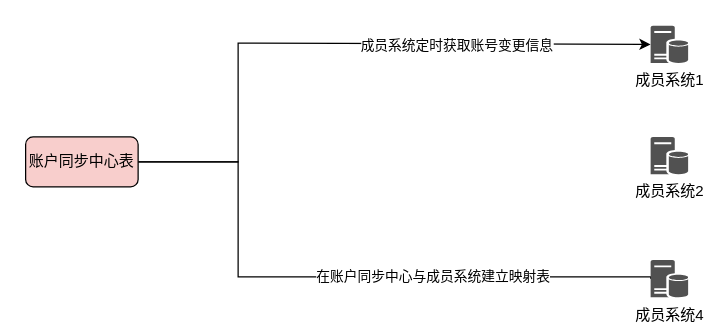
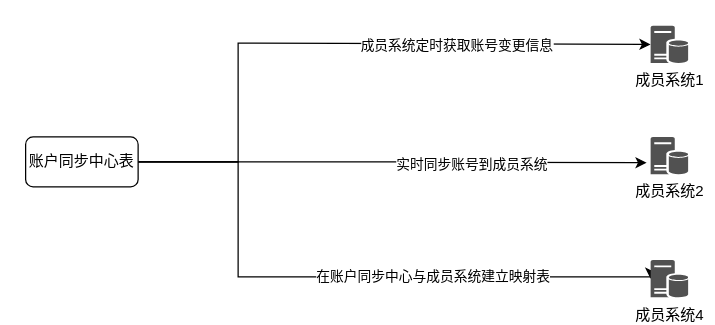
- <mxCell id="8" value="账户同步中心表" style="rounded=1;whiteSpace=wrap;html=1;fillColor=#f8cecc;" vertex="1" parent="1"><mxGeometry x="20" y="109" width="90" height="40" as="geometry" /></mxCell>
+ <mxCell id="8" value="账户同步中心表" style="rounded=1;whiteSpace=wrap;html=1;" vertex="1" parent="1"><mxGeometry x="20" y="109" width="90" height="40" as="geometry" /></mxCell>
+ <mxCell id="2" style="edgeStyle=orthogonalEdgeStyle;rounded=0;orthogonalLoop=1;jettySize=auto;html=1;entryX=-0.106;entryY=0.689;entryDx=0;entryDy=0;entryPerimeter=0;" edge="1" parent="1" source="8" target="10"><mxGeometry relative="1" as="geometry" /></mxCell>
+ <mxCell id="3" value="实时同步账号到成员系统" style="edgeLabel;html=1;align=center;verticalAlign=middle;resizable=0;points=[];" vertex="1" connectable="0" parent="2"><mxGeometry x="0.308" y="-1" relative="1" as="geometry"><mxPoint as="offset" /></mxGeometry></mxCell>
- <mxCell id="6" style="edgeStyle=orthogonalEdgeStyle;rounded=0;orthogonalLoop=1;jettySize=auto;html=1;exitX=1;exitY=0.5;exitDx=0;exitDy=0;entryX=0;entryY=0.5;entryDx=0;entryDy=0;entryPerimeter=0;endArrow=none;" edge="1" parent="1" source="8" target="11"><mxGeometry relative="1" as="geometry"><Array as="points"><mxPoint x="190" y="129" /><mxPoint x="190" y="221" /></Array></mxGeometry></mxCell>
+ <mxCell id="6" style="edgeStyle=orthogonalEdgeStyle;rounded=0;orthogonalLoop=1;jettySize=auto;html=1;exitX=1;exitY=0.5;exitDx=0;exitDy=0;entryX=0;entryY=0.5;entryDx=0;entryDy=0;entryPerimeter=0;" edge="1" parent="1" source="8" target="11"><mxGeometry relative="1" as="geometry"><Array as="points"><mxPoint x="190" y="129" /><mxPoint x="190" y="221" /></Array></mxGeometry></mxCell>
